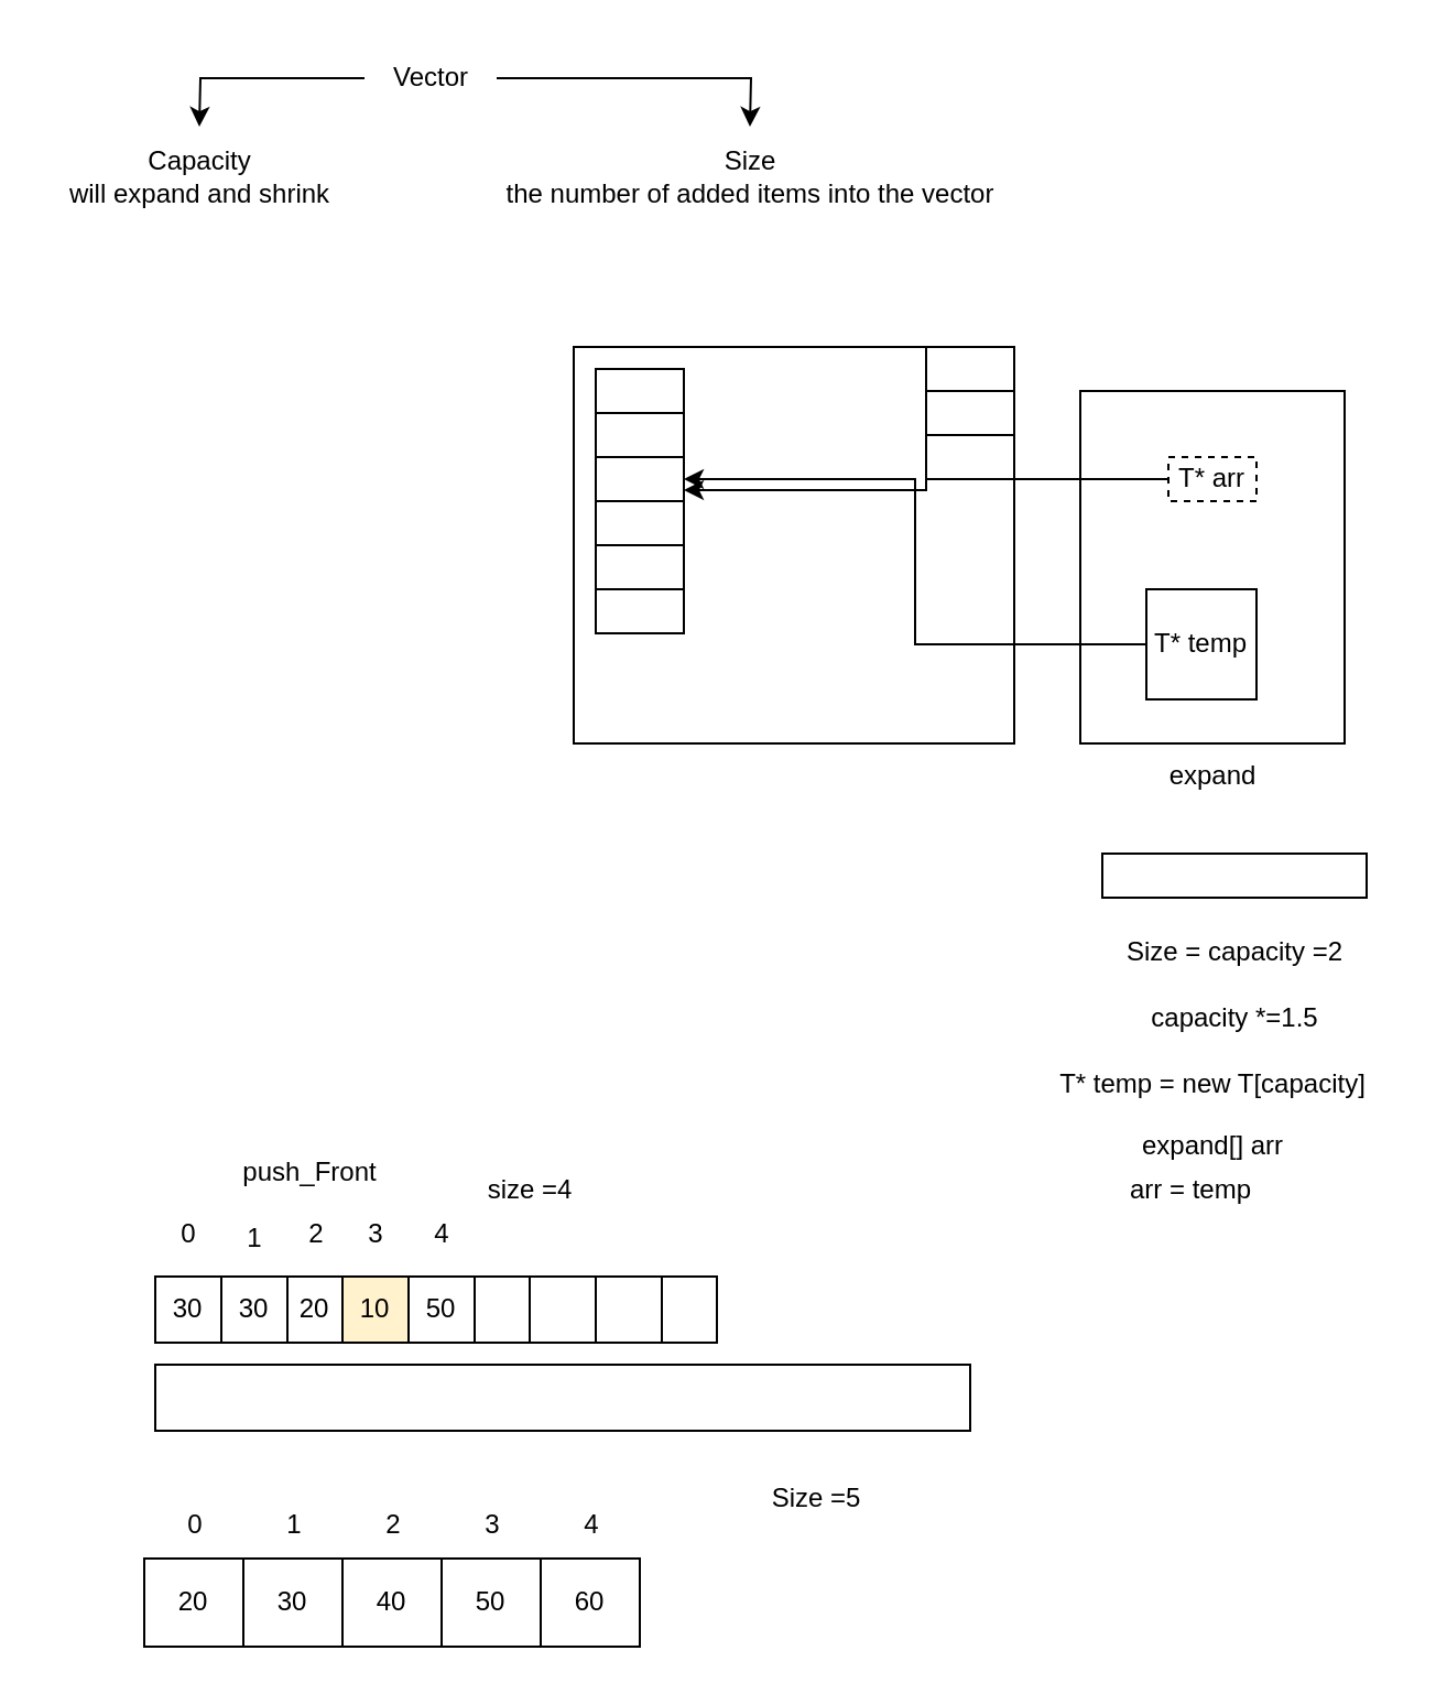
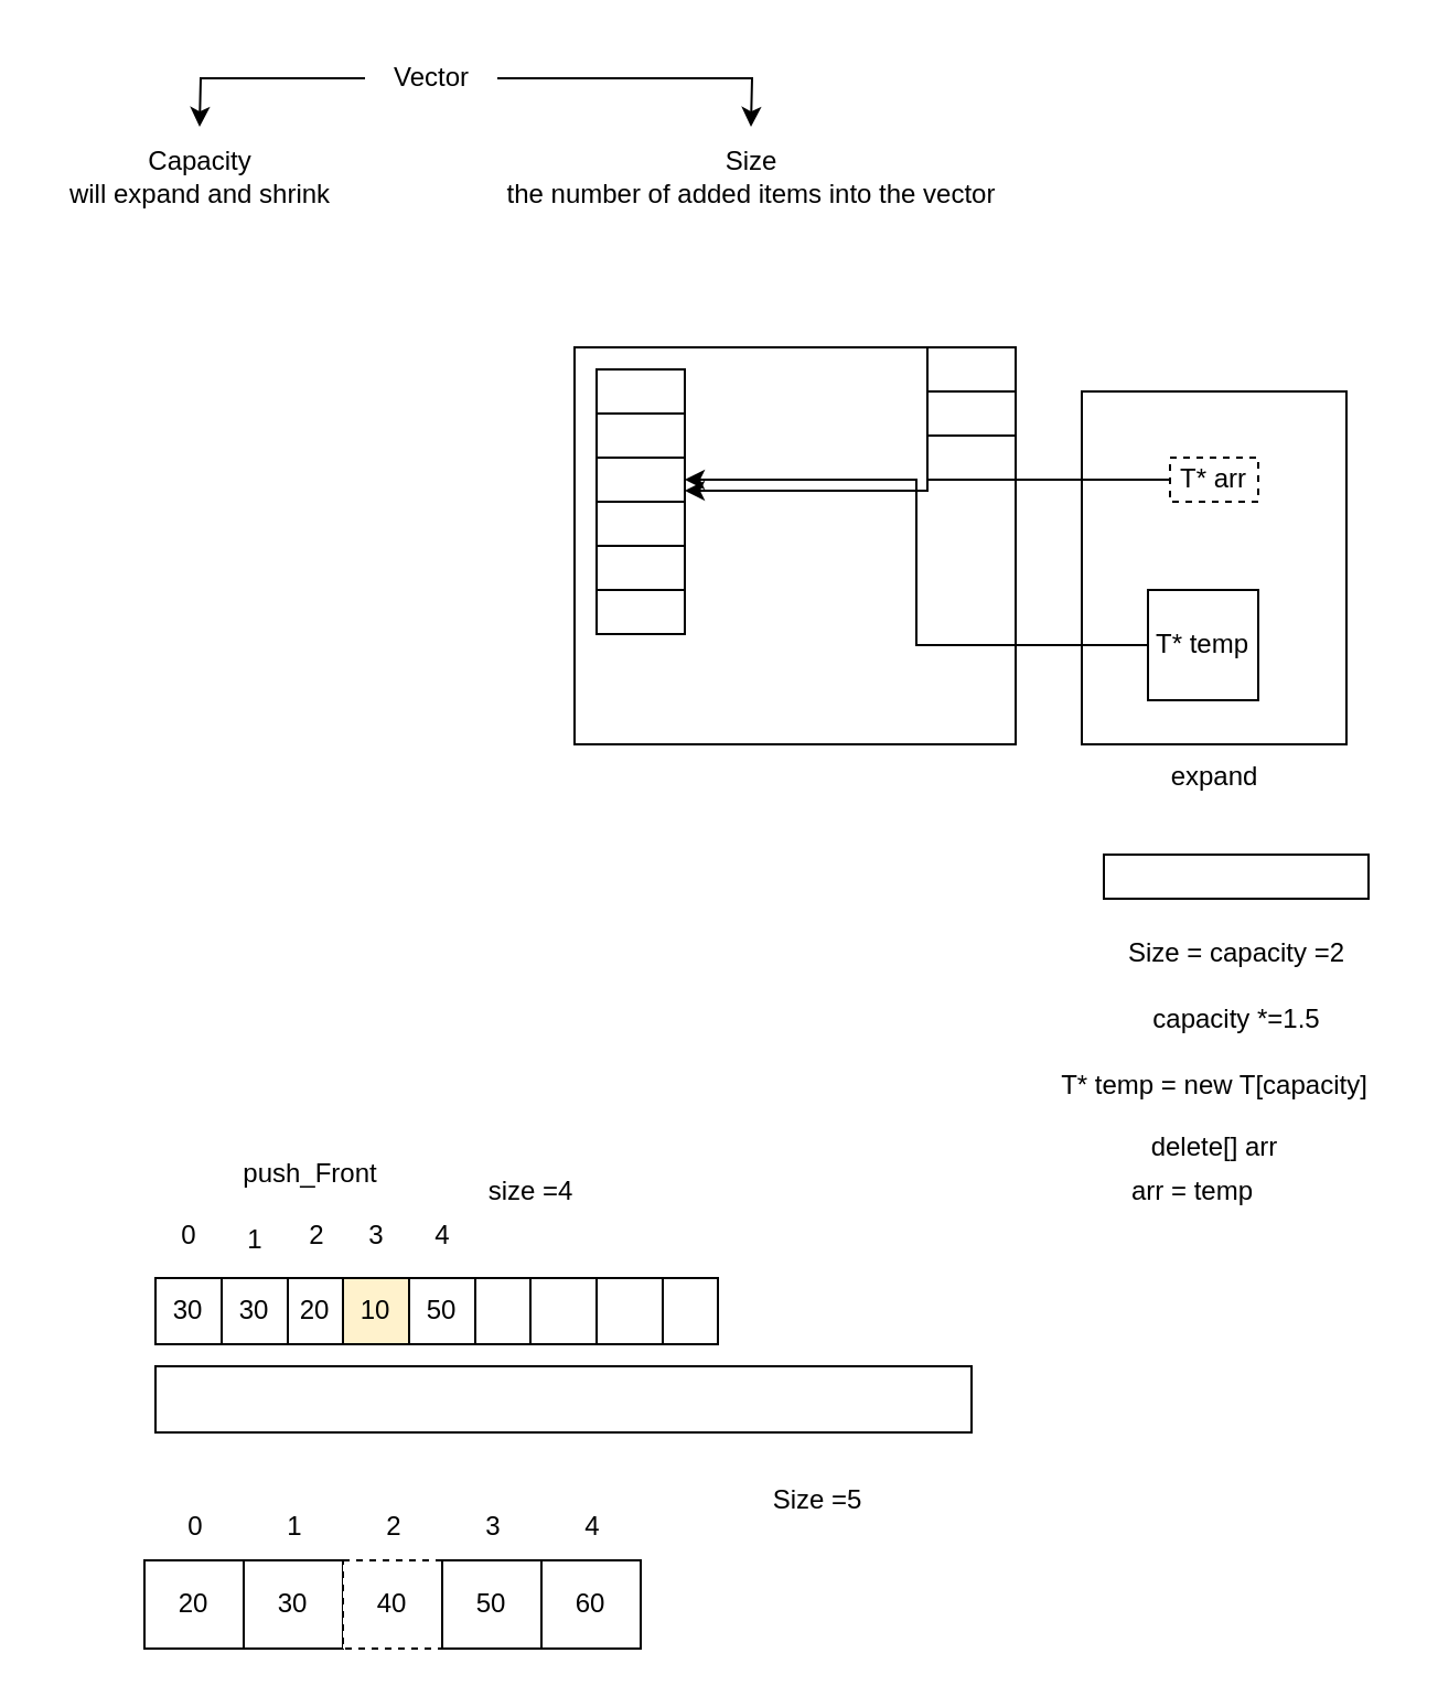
- <mxCell id="32" value="expand[] arr&lt;br&gt;" style="text;html=1;align=center;verticalAlign=middle;resizable=0;points=[];autosize=1;strokeColor=none;fillColor=none;" vertex="1" parent="1"><mxGeometry x="510" y="505" width="80" height="30" as="geometry" /></mxCell>
+ <mxCell id="32" value="delete[] arr&lt;br&gt;" style="text;html=1;align=center;verticalAlign=middle;resizable=0;points=[];autosize=1;strokeColor=none;fillColor=none;" vertex="1" parent="1"><mxGeometry x="510" y="505" width="80" height="30" as="geometry" /></mxCell>
- <mxCell id="50" value="40" style="rounded=0;whiteSpace=wrap;html=1;" vertex="1" parent="1"><mxGeometry x="155" y="707" width="45" height="40" as="geometry" /></mxCell>
+ <mxCell id="50" value="40" style="rounded=0;whiteSpace=wrap;html=1;dashed=1;" vertex="1" parent="1"><mxGeometry x="155" y="707" width="45" height="40" as="geometry" /></mxCell>
